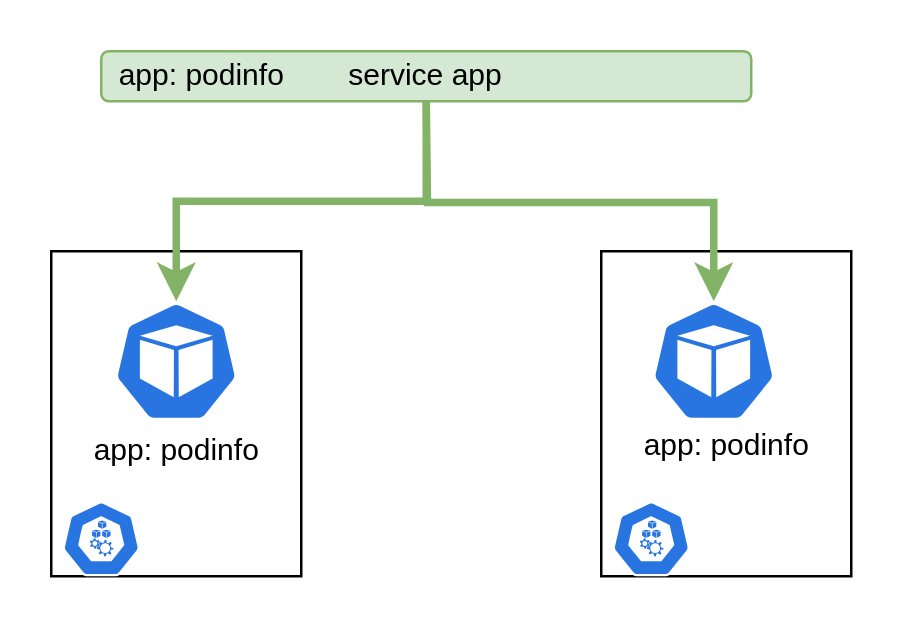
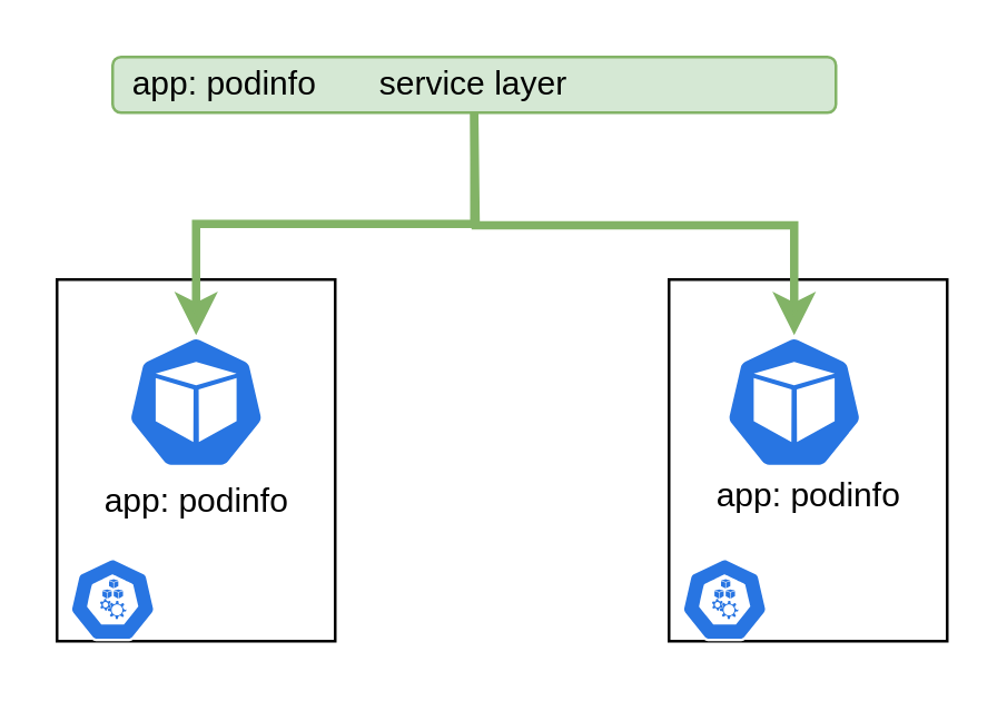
- <mxCell id="7" value="service app" style="rounded=1;whiteSpace=wrap;html=1;fillColor=#d5e8d4;strokeColor=#82b366;" vertex="1" parent="1"><mxGeometry x="40" y="20" width="260" height="20" as="geometry" /></mxCell>
+ <mxCell id="7" value="service layer" style="rounded=1;whiteSpace=wrap;html=1;fillColor=#d5e8d4;strokeColor=#82b366;" vertex="1" parent="1"><mxGeometry x="40" y="20" width="260" height="20" as="geometry" /></mxCell>
